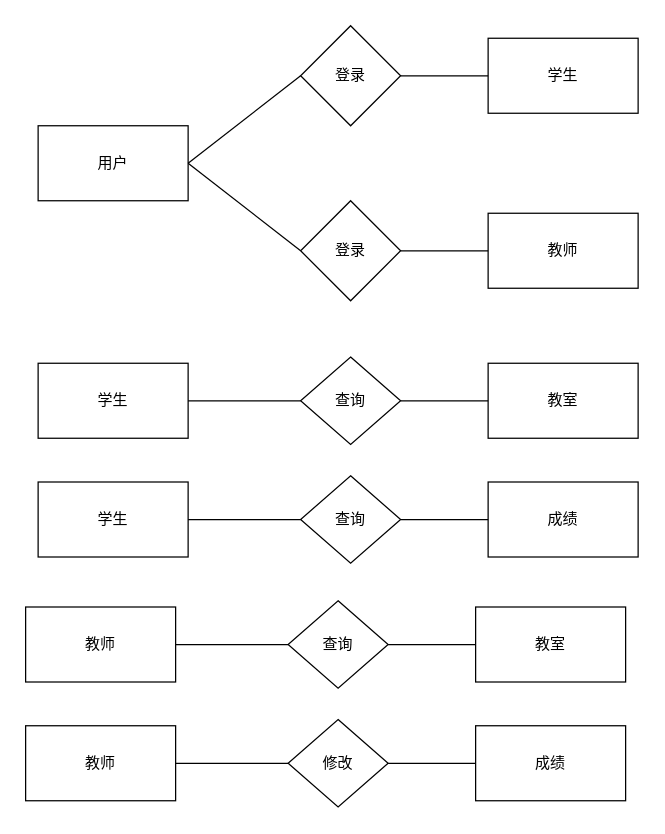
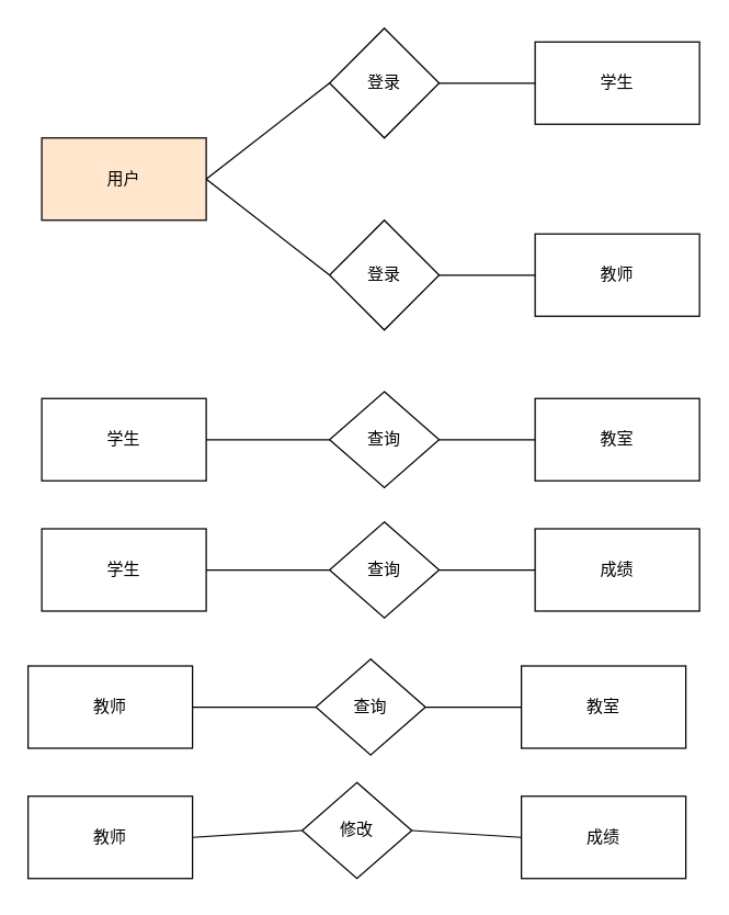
- <mxCell id="2" value="用户" style="rounded=0;whiteSpace=wrap;html=1;" vertex="1" parent="1"><mxGeometry x="30" y="100" width="120" height="60" as="geometry" /></mxCell>
+ <mxCell id="2" value="用户" style="rounded=0;whiteSpace=wrap;html=1;fillColor=#ffe6cc;" vertex="1" parent="1"><mxGeometry x="30" y="100" width="120" height="60" as="geometry" /></mxCell>
- <mxCell id="22" value="修改" style="rhombus;whiteSpace=wrap;html=1;" vertex="1" parent="1"><mxGeometry x="230" y="575" width="80" height="70" as="geometry" /></mxCell>
+ <mxCell id="22" value="修改" style="rhombus;whiteSpace=wrap;html=1;" vertex="1" parent="1"><mxGeometry x="220" y="570" width="80" height="70" as="geometry" /></mxCell>
